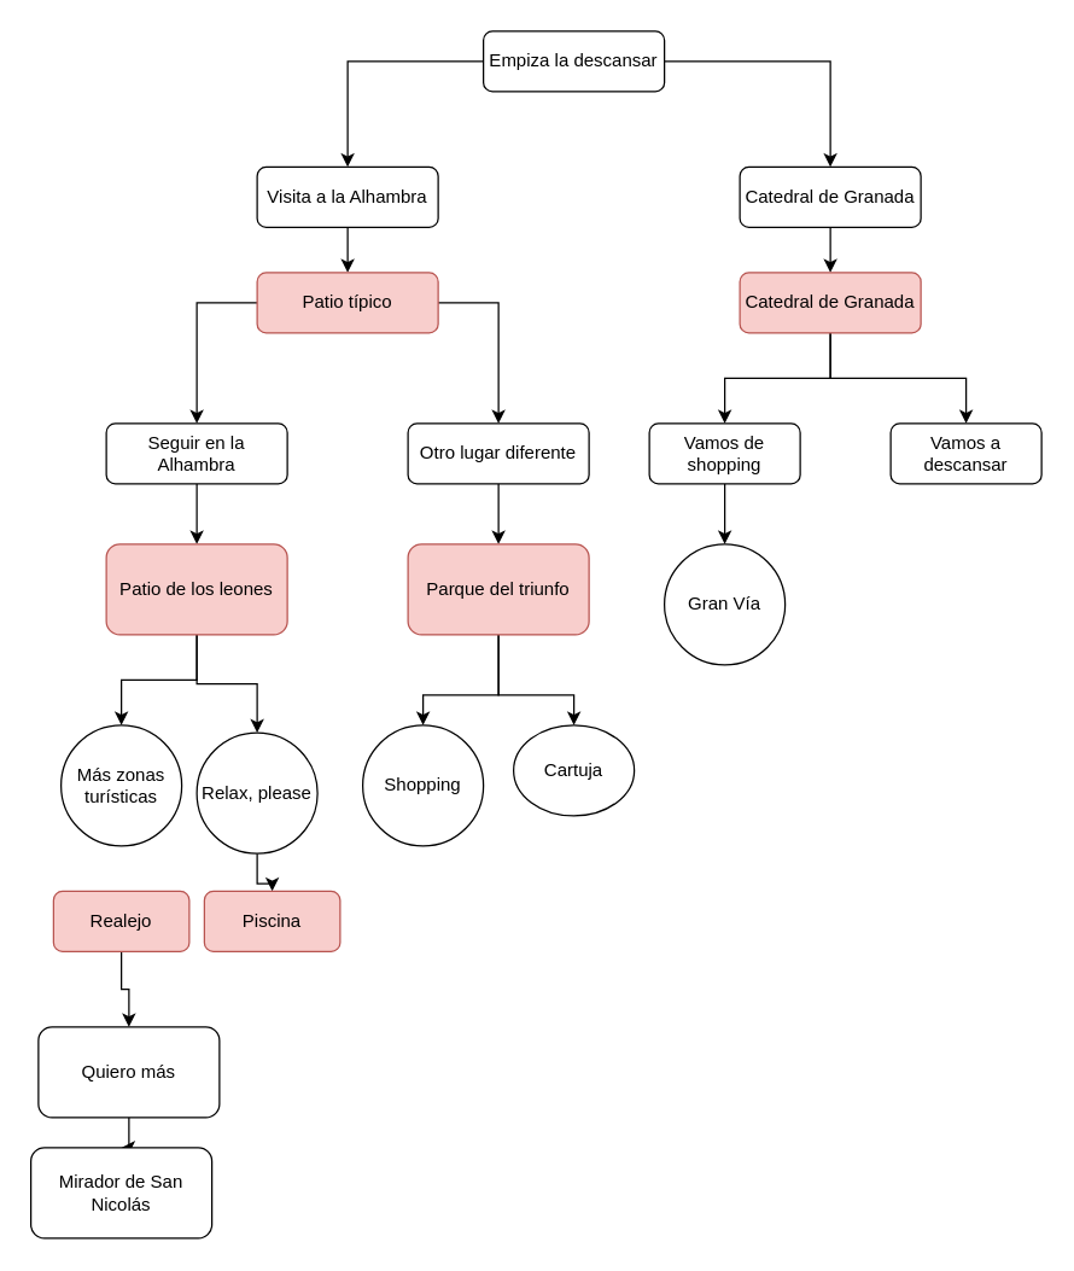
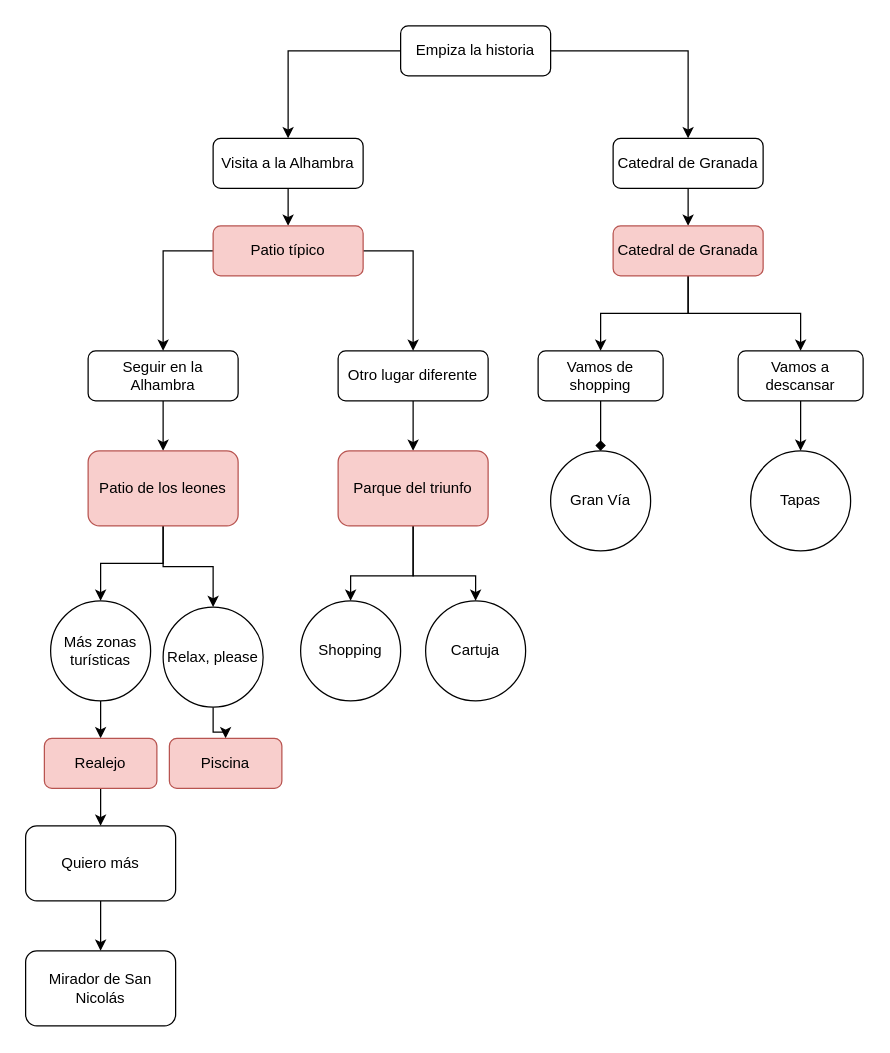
- <mxCell id="4" value="Empiza la descansar" style="rounded=1;whiteSpace=wrap;html=1;fontSize=12;glass=0;strokeWidth=1;shadow=0;" parent="1" vertex="1"><mxGeometry x="320" y="20" width="120" height="40" as="geometry" /></mxCell>
+ <mxCell id="4" value="Empiza la historia" style="rounded=1;whiteSpace=wrap;html=1;fontSize=12;glass=0;strokeWidth=1;shadow=0;" parent="1" vertex="1"><mxGeometry x="320" y="20" width="120" height="40" as="geometry" /></mxCell>
+ <mxCell id="40" style="edgeStyle=orthogonalEdgeStyle;rounded=0;orthogonalLoop=1;jettySize=auto;html=1;" edge="1" parent="1" source="41" target="42"><mxGeometry relative="1" as="geometry"><mxPoint x="640" y="340" as="targetPoint" /></mxGeometry></mxCell>
- <mxCell id="37" style="edgeStyle=orthogonalEdgeStyle;rounded=0;orthogonalLoop=1;jettySize=auto;html=1;" edge="1" parent="1" source="38" target="39"><mxGeometry relative="1" as="geometry"><mxPoint x="480" y="370" as="targetPoint" /></mxGeometry></mxCell>
+ <mxCell id="37" style="edgeStyle=orthogonalEdgeStyle;rounded=0;orthogonalLoop=1;jettySize=auto;html=1;endArrow=diamond;" edge="1" parent="1" source="38" target="39"><mxGeometry relative="1" as="geometry"><mxPoint x="480" y="370" as="targetPoint" /></mxGeometry></mxCell>
+ <mxCell id="42" value="Tapas" style="ellipse;whiteSpace=wrap;html=1;aspect=fixed;" vertex="1" parent="1"><mxGeometry x="600" y="360" width="80" height="80" as="geometry" /></mxCell>
- <mxCell id="36" value="Cartuja" style="ellipse;whiteSpace=wrap;html=1;aspect=fixed;" vertex="1" parent="1"><mxGeometry x="340" y="480" width="80" height="60" as="geometry" /></mxCell>
+ <mxCell id="36" value="Cartuja" style="ellipse;whiteSpace=wrap;html=1;aspect=fixed;" vertex="1" parent="1"><mxGeometry x="340" y="480" width="80" height="80" as="geometry" /></mxCell>
+ <mxCell id="25" style="edgeStyle=orthogonalEdgeStyle;rounded=0;orthogonalLoop=1;jettySize=auto;html=1;" edge="1" parent="1" source="26" target="31"><mxGeometry relative="1" as="geometry"><mxPoint x="80" y="590" as="targetPoint" /></mxGeometry></mxCell>
- <mxCell id="33" value="Quiero más" style="rounded=1;whiteSpace=wrap;html=1;" vertex="1" parent="1"><mxGeometry x="25" y="680" width="120" height="60" as="geometry" /></mxCell>
+ <mxCell id="33" value="Quiero más" style="rounded=1;whiteSpace=wrap;html=1;" vertex="1" parent="1"><mxGeometry x="20" y="660" width="120" height="60" as="geometry" /></mxCell>
